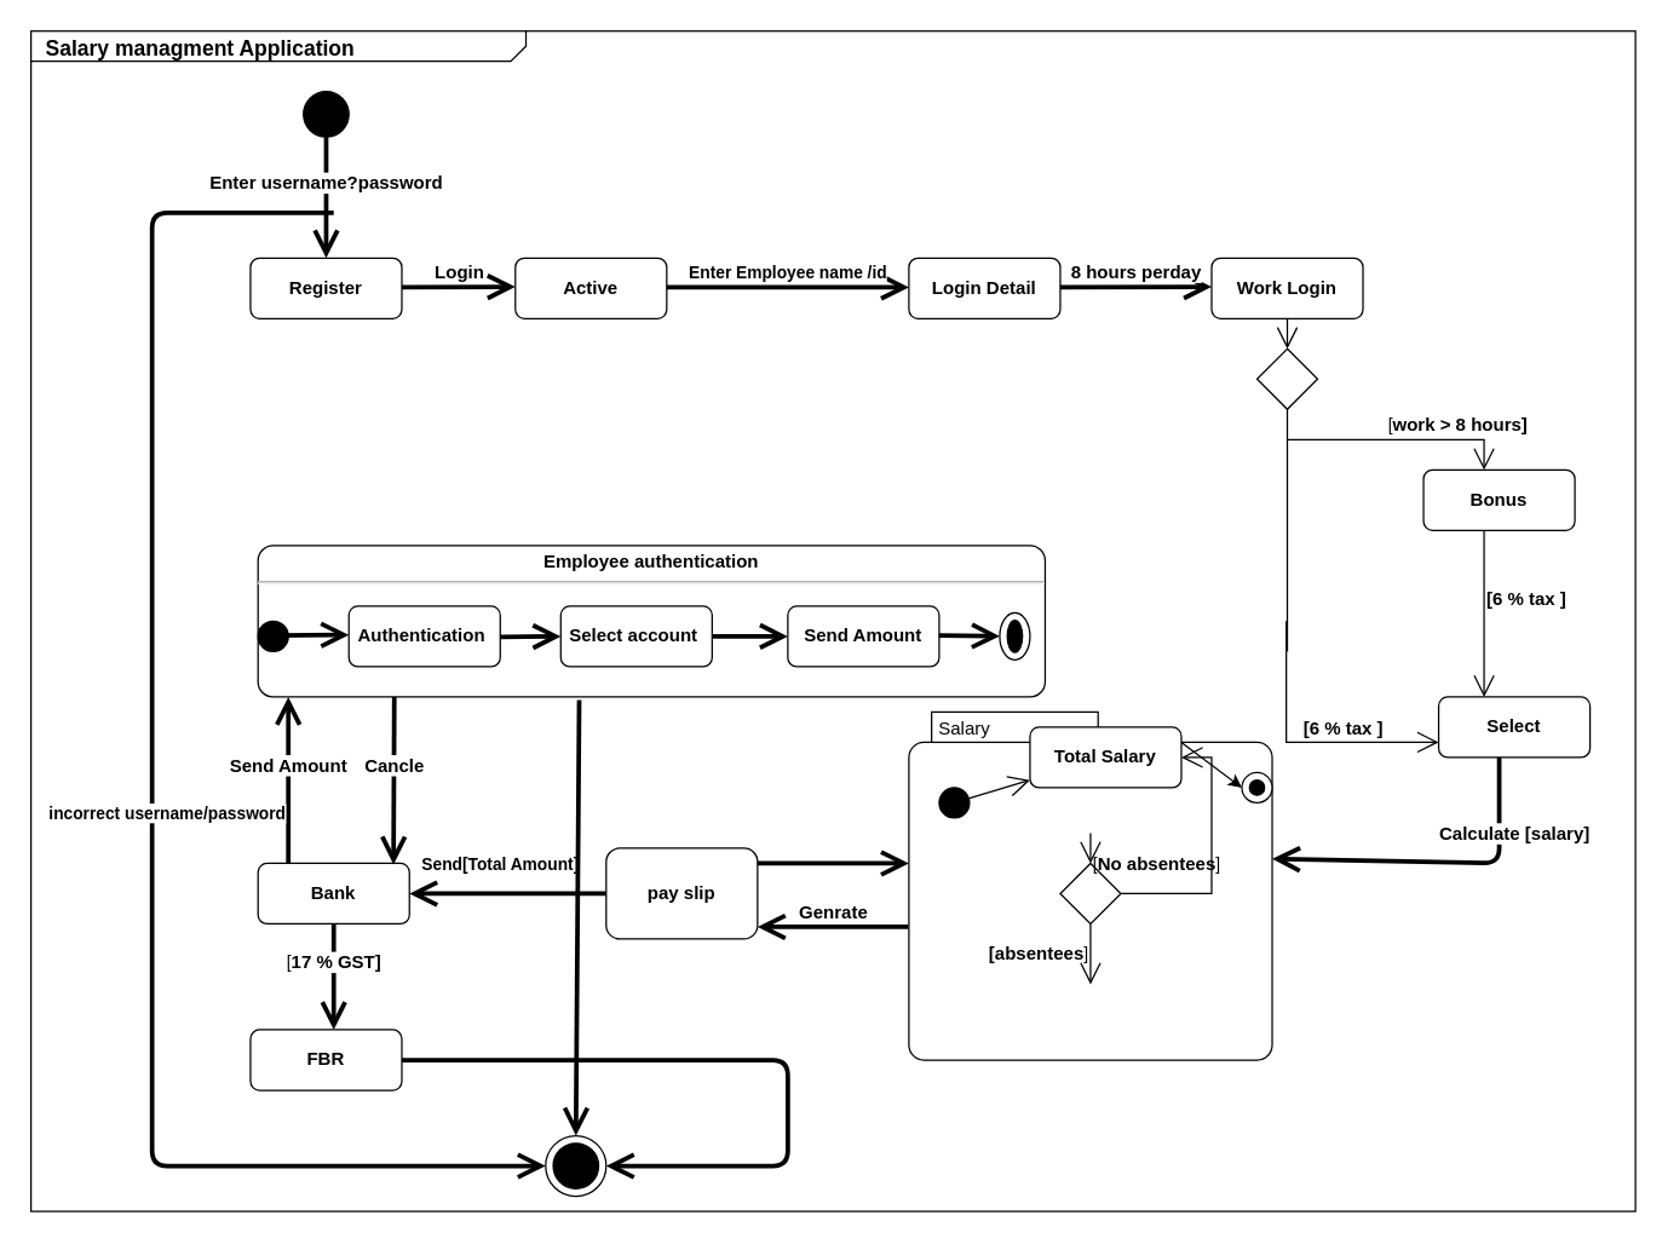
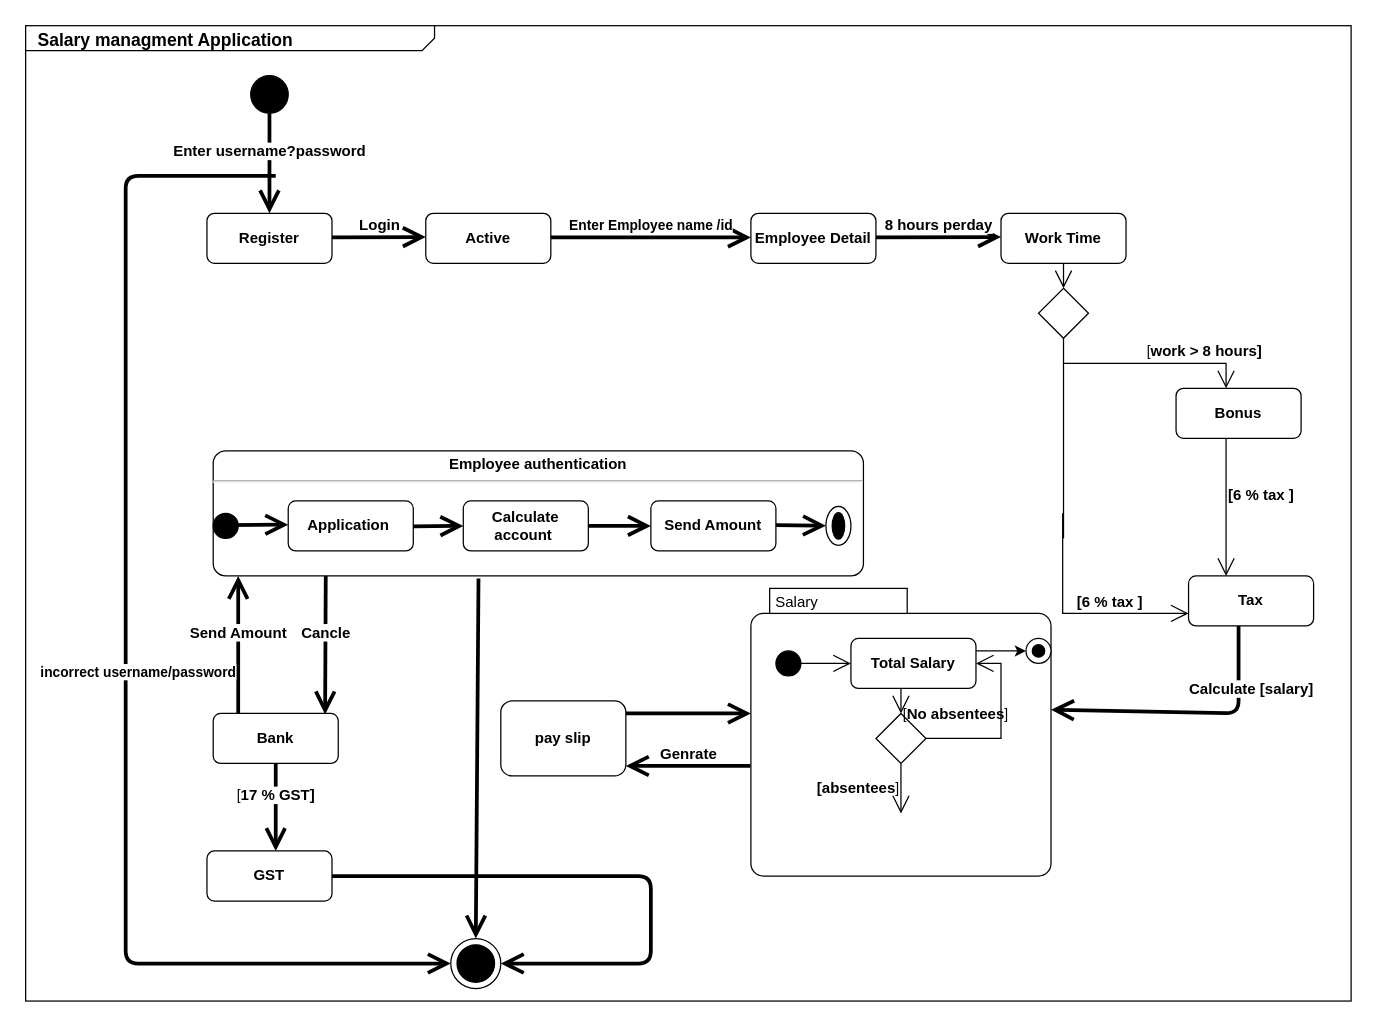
- <mxCell id="9" value="&lt;b&gt;Login Detail&lt;/b&gt;" style="shape=rect;rounded=1;html=1;whiteSpace=wrap;align=center;" vertex="1" parent="1"><mxGeometry x="600" y="170" width="100" height="40" as="geometry" /></mxCell>
+ <mxCell id="9" value="&lt;b&gt;Employee Detail&lt;/b&gt;" style="shape=rect;rounded=1;html=1;whiteSpace=wrap;align=center;" vertex="1" parent="1"><mxGeometry x="600" y="170" width="100" height="40" as="geometry" /></mxCell>
- <mxCell id="11" value="&lt;b&gt;Work Login&lt;/b&gt;" style="shape=rect;rounded=1;html=1;whiteSpace=wrap;align=center;" vertex="1" parent="1"><mxGeometry x="800" y="170" width="100" height="40" as="geometry" /></mxCell>
+ <mxCell id="11" value="&lt;b&gt;Work Time&lt;/b&gt;" style="shape=rect;rounded=1;html=1;whiteSpace=wrap;align=center;" vertex="1" parent="1"><mxGeometry x="800" y="170" width="100" height="40" as="geometry" /></mxCell>
- <mxCell id="36" value="&lt;b&gt;Authentication&amp;nbsp;&lt;/b&gt;" style="shape=rect;rounded=1;html=1;whiteSpace=wrap;align=center;" vertex="1" parent="1"><mxGeometry x="230" y="400" width="100" height="40" as="geometry" /></mxCell>
+ <mxCell id="36" value="&lt;b&gt;Application&amp;nbsp;&lt;/b&gt;" style="shape=rect;rounded=1;html=1;whiteSpace=wrap;align=center;" vertex="1" parent="1"><mxGeometry x="230" y="400" width="100" height="40" as="geometry" /></mxCell>
- <mxCell id="38" value="&lt;b&gt;Select account&amp;nbsp;&lt;/b&gt;" style="shape=rect;rounded=1;html=1;whiteSpace=wrap;align=center;" vertex="1" parent="1"><mxGeometry x="370" y="400" width="100" height="40" as="geometry" /></mxCell>
+ <mxCell id="38" value="&lt;b&gt;Calculate account&amp;nbsp;&lt;/b&gt;" style="shape=rect;rounded=1;html=1;whiteSpace=wrap;align=center;" vertex="1" parent="1"><mxGeometry x="370" y="400" width="100" height="40" as="geometry" /></mxCell>
- <mxCell id="19" value="&lt;b&gt;Select&lt;/b&gt;" style="shape=rect;rounded=1;html=1;whiteSpace=wrap;align=center;" vertex="1" parent="1"><mxGeometry x="950" y="460" width="100" height="40" as="geometry" /></mxCell>
+ <mxCell id="19" value="&lt;b&gt;Tax&lt;/b&gt;" style="shape=rect;rounded=1;html=1;whiteSpace=wrap;align=center;" vertex="1" parent="1"><mxGeometry x="950" y="460" width="100" height="40" as="geometry" /></mxCell>
- <mxCell id="22" value="&lt;b&gt;Total Salary&lt;/b&gt;" style="strokeColor=inherit;fillColor=inherit;gradientColor=inherit;shape=rect;html=1;rounded=1;whiteSpace=wrap;align=center;" vertex="1" parent="20"><mxGeometry x="80" y="10" width="100" height="40" as="geometry" /></mxCell>
+ <mxCell id="22" value="&lt;b&gt;Total Salary&lt;/b&gt;" style="strokeColor=inherit;fillColor=inherit;gradientColor=inherit;shape=rect;html=1;rounded=1;whiteSpace=wrap;align=center;" vertex="1" parent="20"><mxGeometry x="80" y="40" width="100" height="40" as="geometry" /></mxCell>
- <mxCell id="48" value="&lt;b&gt;Send[Total Amount]&lt;/b&gt;" style="edgeStyle=none;html=1;endArrow=open;endSize=12;strokeWidth=3;verticalAlign=bottom;exitX=0;exitY=0.5;exitDx=0;exitDy=0;entryX=1;entryY=0.5;entryDx=0;entryDy=0;" edge="1" parent="1" source="33" target="35"><mxGeometry x="0.077" y="-10" width="160" relative="1" as="geometry"><mxPoint x="-50" y="520" as="sourcePoint" /><mxPoint x="110" y="520" as="targetPoint" /><mxPoint as="offset" /></mxGeometry></mxCell>
- <mxCell id="52" value="&lt;b&gt;FBR&lt;/b&gt;" style="shape=rect;rounded=1;html=1;whiteSpace=wrap;align=center;" vertex="1" parent="1"><mxGeometry x="165" y="680" width="100" height="40" as="geometry" /></mxCell>
+ <mxCell id="52" value="&lt;b&gt;GST&lt;/b&gt;" style="shape=rect;rounded=1;html=1;whiteSpace=wrap;align=center;" vertex="1" parent="1"><mxGeometry x="165" y="680" width="100" height="40" as="geometry" /></mxCell>
